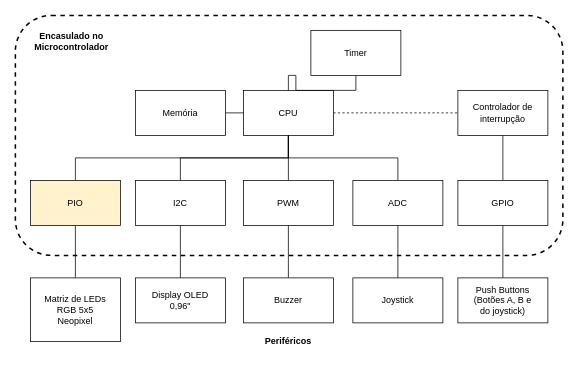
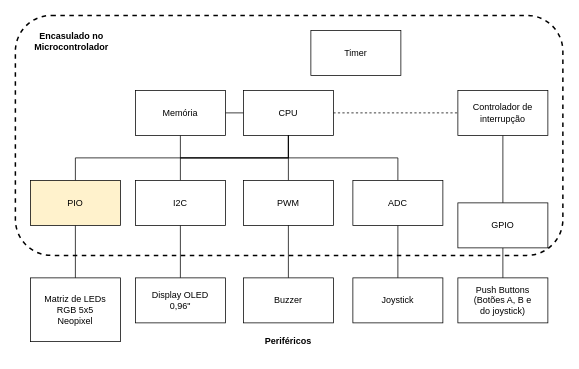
- <mxCell id="15" style="edgeStyle=orthogonalEdgeStyle;rounded=0;orthogonalLoop=1;jettySize=auto;html=1;exitX=0.5;exitY=1;exitDx=0;exitDy=0;entryX=0.5;entryY=0;entryDx=0;entryDy=0;endArrow=none;endFill=0;" edge="1" parent="1" source="16" target="4"><mxGeometry relative="1" as="geometry" /></mxCell>
- <mxCell id="19" style="edgeStyle=orthogonalEdgeStyle;rounded=0;orthogonalLoop=1;jettySize=auto;html=1;exitX=0.5;exitY=0;exitDx=0;exitDy=0;entryX=0.5;entryY=1;entryDx=0;entryDy=0;endArrow=none;endFill=0;" edge="1" parent="1" source="20" target="4"><mxGeometry relative="1" as="geometry" /></mxCell>
+ <mxCell id="19" style="edgeStyle=orthogonalEdgeStyle;rounded=0;orthogonalLoop=1;jettySize=auto;html=1;exitX=0.5;exitY=0;exitDx=0;exitDy=0;endArrow=none;endFill=0;" edge="1" parent="1" source="20" target="26"><mxGeometry relative="1" as="geometry" /></mxCell>
- <mxCell id="29" value="GPIO" style="rounded=0;whiteSpace=wrap;html=1;" vertex="1" parent="1"><mxGeometry x="610" y="240" width="120" height="60" as="geometry" /></mxCell>
+ <mxCell id="29" value="GPIO" style="rounded=0;whiteSpace=wrap;html=1;" vertex="1" parent="1"><mxGeometry x="610" y="270" width="120" height="60" as="geometry" /></mxCell>
